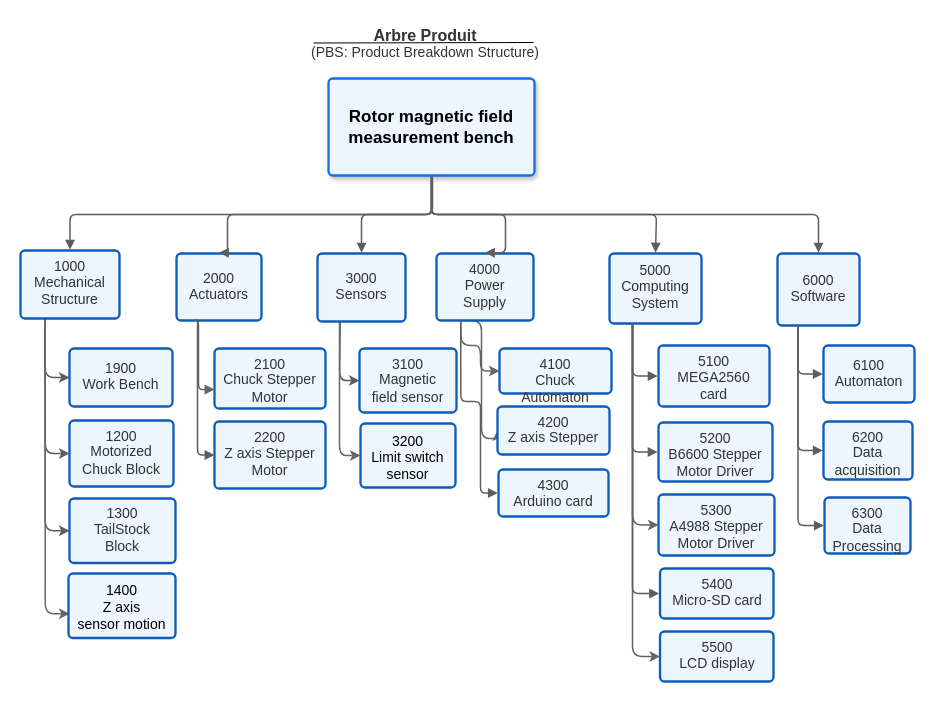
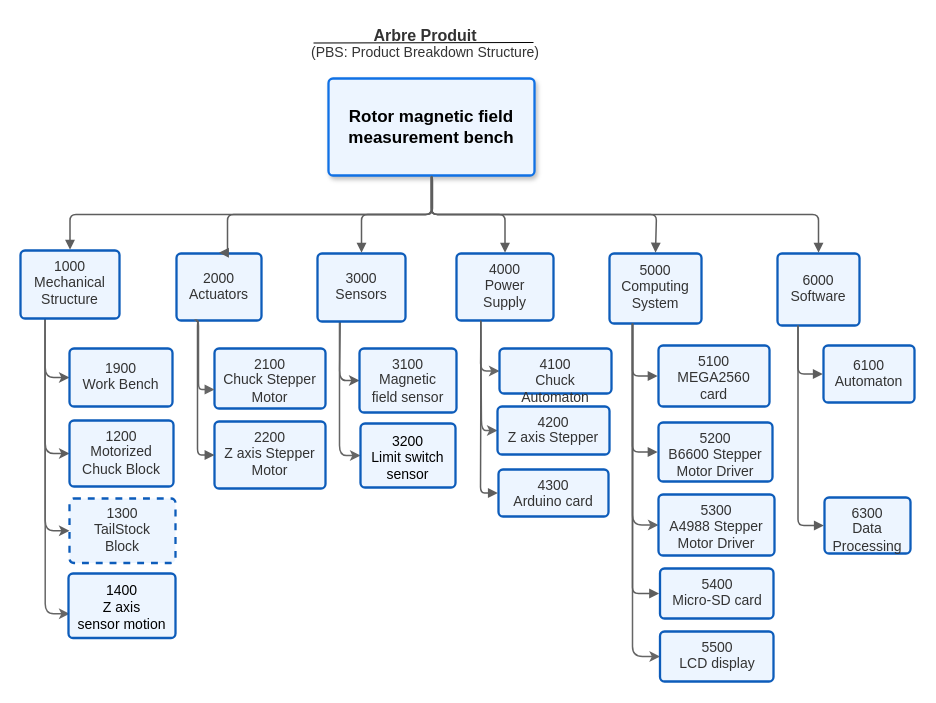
- <mxCell id="15" value="&lt;div style=&quot;display: flex; justify-content: center; text-align: center; align-items: baseline; font-size: 14px; line-height: 1.25; margin-top: -2px;&quot;&gt;&lt;span style=&quot;font-size: 14px;&quot;&gt;&lt;span style=&quot;font-size: 14px; color: rgb(51, 51, 51);&quot;&gt;4000&#10;&lt;/span&gt;&lt;/span&gt;&lt;/div&gt;&lt;div style=&quot;display: flex; justify-content: center; text-align: center; align-items: baseline; font-size: 14px; line-height: 1.25; margin-top: -2px;&quot;&gt;&lt;span style=&quot;font-size: 14px;&quot;&gt;&lt;span style=&quot;font-size: 14px; color: rgb(51, 51, 51);&quot;&gt;Power Supply&lt;/span&gt;&lt;/span&gt;&lt;/div&gt;" style="html=1;overflow=block;blockSpacing=1;whiteSpace=wrap;fontSize=14;spacing=9;strokeColor=#0D5CBA;strokeOpacity=100;fillOpacity=100;rounded=1;absoluteArcSize=1;arcSize=9;fillColor=#edf5ff;strokeWidth=2.3;lucidId=op2DH3rtzFCJ;" parent="1" vertex="1"><mxGeometry x="436" y="253" width="97" height="67" as="geometry" /></mxCell>
+ <mxCell id="15" value="&lt;div style=&quot;display: flex; justify-content: center; text-align: center; align-items: baseline; font-size: 14px; line-height: 1.25; margin-top: -2px;&quot;&gt;&lt;span style=&quot;font-size: 14px;&quot;&gt;&lt;span style=&quot;font-size: 14px; color: rgb(51, 51, 51);&quot;&gt;4000&#10;&lt;/span&gt;&lt;/span&gt;&lt;/div&gt;&lt;div style=&quot;display: flex; justify-content: center; text-align: center; align-items: baseline; font-size: 14px; line-height: 1.25; margin-top: -2px;&quot;&gt;&lt;span style=&quot;font-size: 14px;&quot;&gt;&lt;span style=&quot;font-size: 14px; color: rgb(51, 51, 51);&quot;&gt;Power Supply&lt;/span&gt;&lt;/span&gt;&lt;/div&gt;" style="html=1;overflow=block;blockSpacing=1;whiteSpace=wrap;fontSize=14;spacing=9;strokeColor=#0D5CBA;strokeOpacity=100;fillOpacity=100;rounded=1;absoluteArcSize=1;arcSize=9;fillColor=#edf5ff;strokeWidth=2.3;lucidId=op2DH3rtzFCJ;" parent="1" vertex="1"><mxGeometry x="456" y="253" width="97" height="67" as="geometry" /></mxCell>
- <mxCell id="45" value="" style="html=1;jettySize=18;whiteSpace=wrap;fontSize=14;strokeColor=#5E5E5E;strokeWidth=1.5;rounded=1;arcSize=12;edgeStyle=orthogonalEdgeStyle;startArrow=none;endArrow=block;endFill=1;exitX=0.25;exitY=1;entryX=-0.008;entryY=0.5;entryPerimeter=0;lucidId=j02Dbz7nteP1;exitDx=0;exitDy=0;" parent="1" source="39" target="42" edge="1"><mxGeometry width="100" height="100" relative="1" as="geometry"><Array as="points" /></mxGeometry></mxCell>
- <mxCell id="42" value="&lt;div style=&quot;display: flex; justify-content: center; text-align: center; align-items: baseline; font-size: 14px; line-height: 1.25; margin-top: -2px;&quot;&gt;&lt;span style=&quot;font-size: 14px;&quot;&gt;&lt;span style=&quot;font-size: 14px; color: rgb(51, 51, 51);&quot;&gt;6200&#10;&lt;/span&gt;&lt;/span&gt;&lt;/div&gt;&lt;div style=&quot;display: flex; justify-content: center; text-align: center; align-items: baseline; font-size: 14px; line-height: 1.25; margin-top: -2px;&quot;&gt;&lt;span style=&quot;font-size: 14px;&quot;&gt;&lt;span style=&quot;font-size: 14px; color: rgb(51, 51, 51);&quot;&gt;Data acquisition&lt;/span&gt;&lt;/span&gt;&lt;/div&gt;" style="html=1;overflow=block;blockSpacing=1;whiteSpace=wrap;fontSize=14;spacing=9;strokeColor=#0D5CBA;strokeOpacity=100;fillOpacity=100;rounded=1;absoluteArcSize=1;arcSize=9;fillColor=#edf5ff;strokeWidth=2.3;lucidId=yZ2Dx6f_7SJq;" parent="1" vertex="1"><mxGeometry x="823" y="421" width="89" height="58" as="geometry" /></mxCell>
- <mxCell id="32" value="&lt;div style=&quot;display: flex; justify-content: center; text-align: center; align-items: baseline; font-size: 14px; line-height: 1.25; margin-top: -2px;&quot;&gt;&lt;span style=&quot;font-size: 14px;&quot;&gt;&lt;span style=&quot;font-size: 14px; color: rgb(51, 51, 51);&quot;&gt;1300&lt;br&gt;&lt;/span&gt;&lt;/span&gt;&lt;/div&gt;&lt;div style=&quot;display: flex; justify-content: center; text-align: center; align-items: baseline; font-size: 14px; line-height: 1.25; margin-top: -2px;&quot;&gt;&lt;span style=&quot;font-size: 14px;&quot;&gt;&lt;span style=&quot;font-size: 14px; color: rgb(51, 51, 51);&quot;&gt;TailStock Block&lt;/span&gt;&lt;/span&gt;&lt;/div&gt;" style="html=1;overflow=block;blockSpacing=1;whiteSpace=wrap;fontSize=14;spacing=9;strokeColor=#0D5CBA;strokeOpacity=100;fillOpacity=100;rounded=1;absoluteArcSize=1;arcSize=9;fillColor=#edf5ff;strokeWidth=2.3;lucidId=op2DaYbvGgqG;" parent="1" vertex="1"><mxGeometry x="69" y="498" width="106" height="64.5" as="geometry" /></mxCell>
+ <mxCell id="32" value="&lt;div style=&quot;display: flex; justify-content: center; text-align: center; align-items: baseline; font-size: 14px; line-height: 1.25; margin-top: -2px;&quot;&gt;&lt;span style=&quot;font-size: 14px;&quot;&gt;&lt;span style=&quot;font-size: 14px; color: rgb(51, 51, 51);&quot;&gt;1300&lt;br&gt;&lt;/span&gt;&lt;/span&gt;&lt;/div&gt;&lt;div style=&quot;display: flex; justify-content: center; text-align: center; align-items: baseline; font-size: 14px; line-height: 1.25; margin-top: -2px;&quot;&gt;&lt;span style=&quot;font-size: 14px;&quot;&gt;&lt;span style=&quot;font-size: 14px; color: rgb(51, 51, 51);&quot;&gt;TailStock Block&lt;/span&gt;&lt;/span&gt;&lt;/div&gt;" style="html=1;overflow=block;blockSpacing=1;whiteSpace=wrap;fontSize=14;spacing=9;strokeColor=#0D5CBA;strokeOpacity=100;fillOpacity=100;rounded=1;absoluteArcSize=1;arcSize=9;fillColor=#edf5ff;strokeWidth=2.3;lucidId=op2DaYbvGgqG;dashed=1;" parent="1" vertex="1"><mxGeometry x="69" y="498" width="106" height="64.5" as="geometry" /></mxCell>
